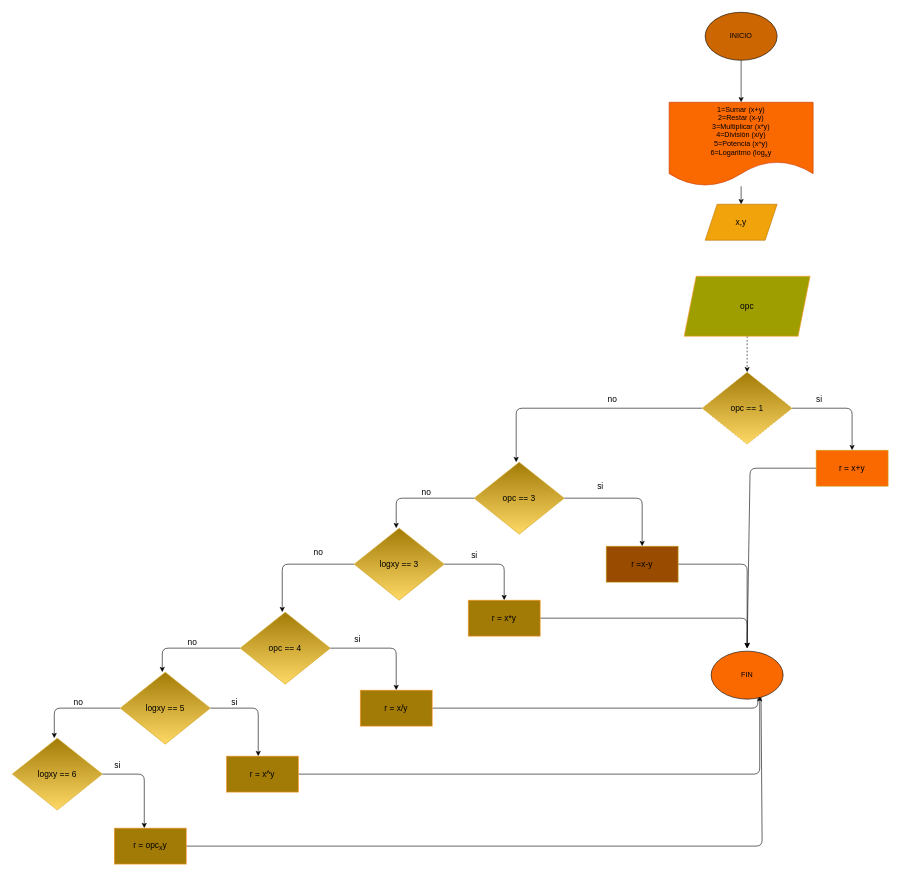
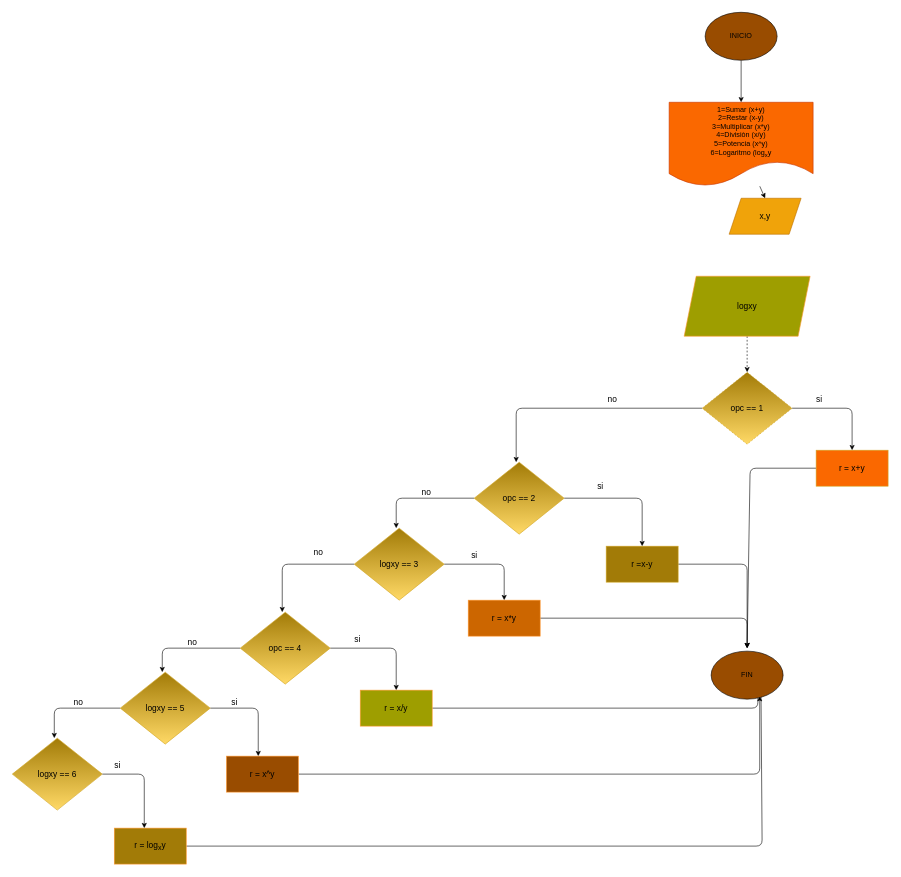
- <mxCell id="48" value="INICIO" style="ellipse;whiteSpace=wrap;html=1;fillColor=#CC6600;" vertex="1" parent="1"><mxGeometry x="1175" y="20" width="120" height="80" as="geometry" /></mxCell>
+ <mxCell id="48" value="INICIO" style="ellipse;whiteSpace=wrap;html=1;fillColor=#994c00;" vertex="1" parent="1"><mxGeometry x="1175" y="20" width="120" height="80" as="geometry" /></mxCell>
- <mxCell id="31" value="x,y" style="shape=parallelogram;perimeter=parallelogramPerimeter;whiteSpace=wrap;html=1;fixedSize=1;strokeColor=#BD7000;fontSize=14;fillColor=#f0a30a;fontColor=#000000;" parent="1" vertex="1"><mxGeometry x="1175" y="340" width="120" height="60" as="geometry" /></mxCell>
+ <mxCell id="31" value="x,y" style="shape=parallelogram;perimeter=parallelogramPerimeter;whiteSpace=wrap;html=1;fixedSize=1;strokeColor=#BD7000;fontSize=14;fillColor=#f0a30a;fontColor=#000000;" parent="1" vertex="1"><mxGeometry x="1215" y="330" width="120" height="60" as="geometry" /></mxCell>
- <mxCell id="6" value="opc" style="shape=parallelogram;perimeter=parallelogramPerimeter;whiteSpace=wrap;html=1;fixedSize=1;fontSize=14;fillColor=#9E9E00;fontColor=#000000;strokeColor=#FF9933;" parent="1" vertex="1"><mxGeometry x="1140" y="460" width="210" height="100" as="geometry" /></mxCell>
+ <mxCell id="6" value="logxy" style="shape=parallelogram;perimeter=parallelogramPerimeter;whiteSpace=wrap;html=1;fixedSize=1;fontSize=14;fillColor=#9E9E00;fontColor=#000000;strokeColor=#FF9933;" parent="1" vertex="1"><mxGeometry x="1140" y="460" width="210" height="100" as="geometry" /></mxCell>
- <mxCell id="16" value="opc == 3" style="rhombus;whiteSpace=wrap;html=1;fontSize=14;fillColor=#a27b07;gradientColor=#ffd966;strokeColor=#d2a728;" parent="1" vertex="1"><mxGeometry x="790" y="770" width="150" height="120" as="geometry" /></mxCell>
+ <mxCell id="16" value="opc == 2" style="rhombus;whiteSpace=wrap;html=1;fontSize=14;fillColor=#a27b07;gradientColor=#ffd966;strokeColor=#d2a728;" parent="1" vertex="1"><mxGeometry x="790" y="770" width="150" height="120" as="geometry" /></mxCell>
- <mxCell id="19" value="r =x-y" style="rounded=0;whiteSpace=wrap;html=1;strokeColor=#d2a728;fontSize=14;fillColor=#994c00;" parent="1" vertex="1"><mxGeometry x="1010" y="910" width="120" height="60" as="geometry" /></mxCell>
+ <mxCell id="19" value="r =x-y" style="rounded=0;whiteSpace=wrap;html=1;strokeColor=#d2a728;fontSize=14;fillColor=#a27b07;" parent="1" vertex="1"><mxGeometry x="1010" y="910" width="120" height="60" as="geometry" /></mxCell>
- <mxCell id="26" value="r = x*y" style="rounded=0;whiteSpace=wrap;html=1;strokeColor=#FF9933;fontSize=14;fillColor=#a27b07;" parent="1" vertex="1"><mxGeometry x="780" y="1000" width="120" height="60" as="geometry" /></mxCell>
+ <mxCell id="26" value="r = x*y" style="rounded=0;whiteSpace=wrap;html=1;strokeColor=#FF9933;fontSize=14;fillColor=#cc6600;" parent="1" vertex="1"><mxGeometry x="780" y="1000" width="120" height="60" as="geometry" /></mxCell>
- <mxCell id="49" value="FIN" style="ellipse;whiteSpace=wrap;html=1;fillColor=#fa6800;" vertex="1" parent="1"><mxGeometry x="1185" y="1085" width="120" height="80" as="geometry" /></mxCell>
+ <mxCell id="49" value="FIN" style="ellipse;whiteSpace=wrap;html=1;fillColor=#994C00;" vertex="1" parent="1"><mxGeometry x="1185" y="1085" width="120" height="80" as="geometry" /></mxCell>
- <mxCell id="34" value="r = x/y" style="rounded=0;whiteSpace=wrap;html=1;strokeColor=#FF9933;fontSize=14;fillColor=#a27b07;" parent="1" vertex="1"><mxGeometry x="600" y="1150" width="120" height="60" as="geometry" /></mxCell>
+ <mxCell id="34" value="r = x/y" style="rounded=0;whiteSpace=wrap;html=1;strokeColor=#FF9933;fontSize=14;fillColor=#9e9e00;" parent="1" vertex="1"><mxGeometry x="600" y="1150" width="120" height="60" as="geometry" /></mxCell>
- <mxCell id="41" value="r = x^y" style="rounded=0;whiteSpace=wrap;html=1;strokeColor=#FF9933;fontSize=14;fillColor=#a27b07;" parent="1" vertex="1"><mxGeometry x="377" y="1260" width="120" height="60" as="geometry" /></mxCell>
+ <mxCell id="41" value="r = x^y" style="rounded=0;whiteSpace=wrap;html=1;strokeColor=#FF9933;fontSize=14;fillColor=#994c00;" parent="1" vertex="1"><mxGeometry x="377" y="1260" width="120" height="60" as="geometry" /></mxCell>
- <mxCell id="44" value="r = opc&lt;sub&gt;x&lt;/sub&gt;y" style="rounded=0;whiteSpace=wrap;html=1;strokeColor=#FF9933;fontSize=14;fillColor=#a27b07;" parent="1" vertex="1"><mxGeometry x="190" y="1380" width="120" height="60" as="geometry" /></mxCell>
+ <mxCell id="44" value="r = log&lt;sub&gt;x&lt;/sub&gt;y" style="rounded=0;whiteSpace=wrap;html=1;strokeColor=#FF9933;fontSize=14;fillColor=#a27b07;" parent="1" vertex="1"><mxGeometry x="190" y="1380" width="120" height="60" as="geometry" /></mxCell>
